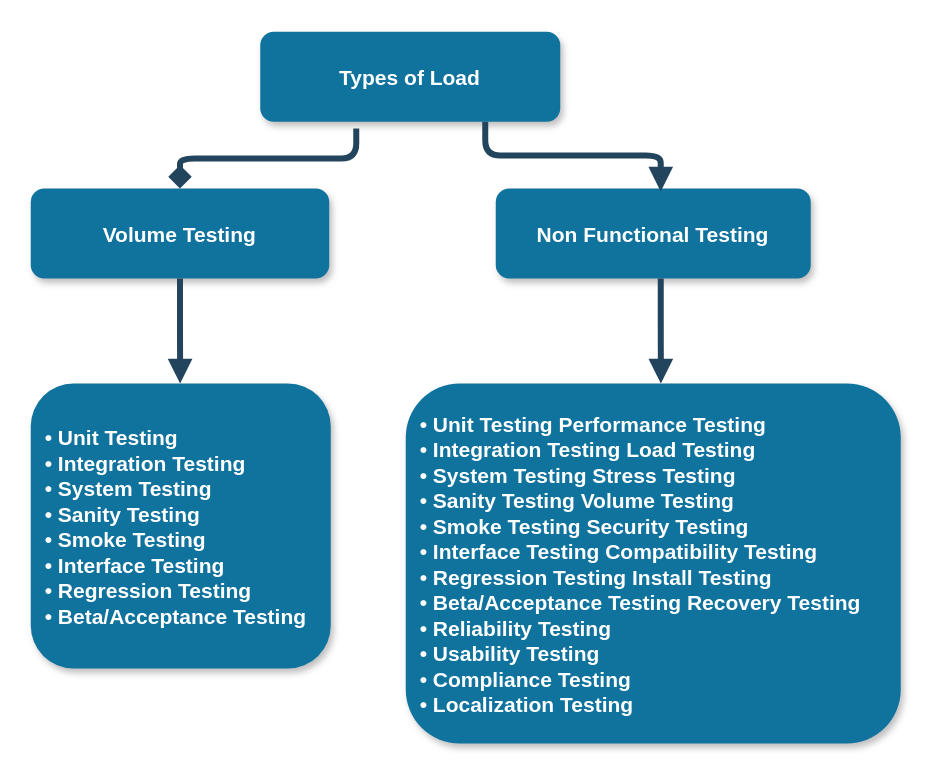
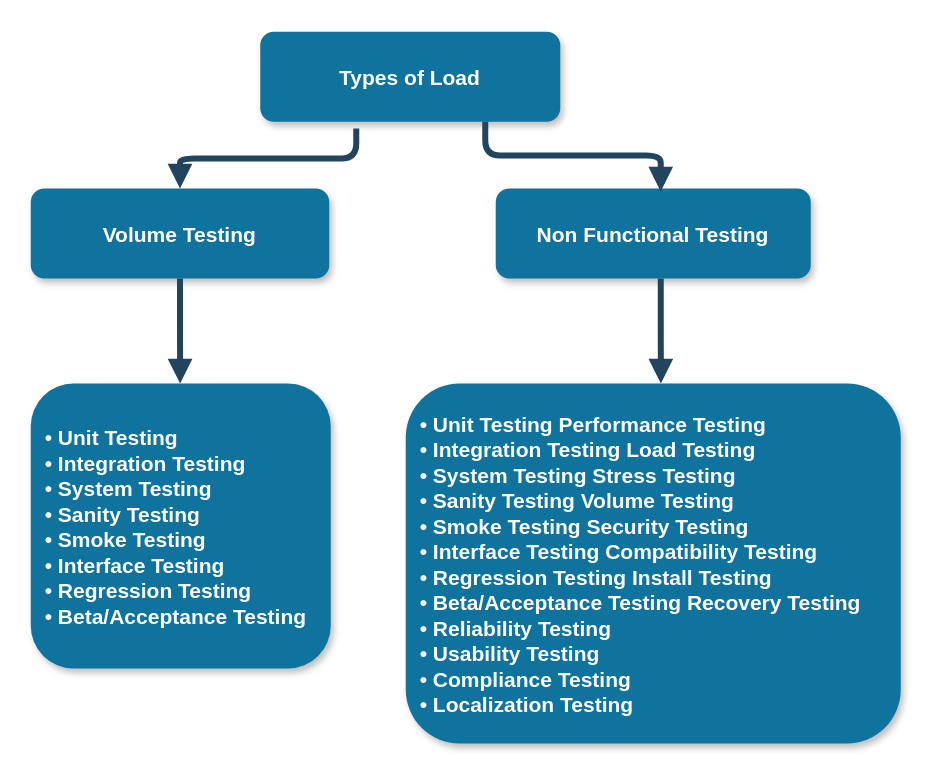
- <mxCell id="6" value="" style="edgeStyle=elbowEdgeStyle;elbow=vertical;strokeWidth=4;endArrow=diamond;endFill=1;fontStyle=1;strokeColor=#23445D;exitX=0.32;exitY=1.075;exitDx=0;exitDy=0;exitPerimeter=0;" parent="1" source="2" target="3" edge="1"><mxGeometry x="22" y="165.5" width="100" height="100" as="geometry"><mxPoint x="-518" y="80.5" as="sourcePoint" /><mxPoint x="-418" y="-19.5" as="targetPoint" /></mxGeometry></mxCell>
+ <mxCell id="6" value="" style="edgeStyle=elbowEdgeStyle;elbow=vertical;strokeWidth=4;endArrow=block;endFill=1;fontStyle=1;strokeColor=#23445D;exitX=0.32;exitY=1.075;exitDx=0;exitDy=0;exitPerimeter=0;" parent="1" source="2" target="3" edge="1"><mxGeometry x="22" y="165.5" width="100" height="100" as="geometry"><mxPoint x="-518" y="80.5" as="sourcePoint" /><mxPoint x="-418" y="-19.5" as="targetPoint" /></mxGeometry></mxCell>
